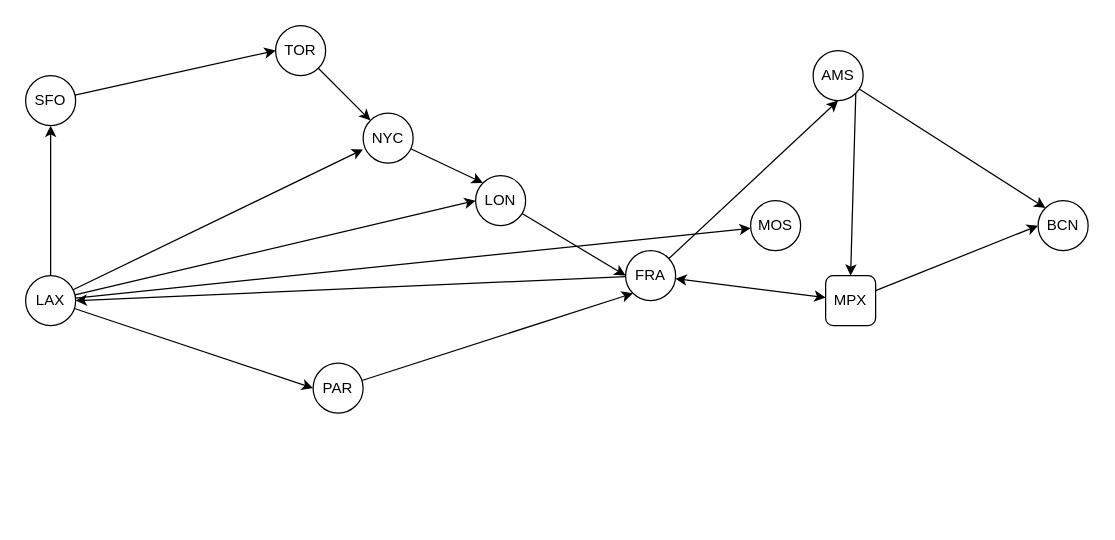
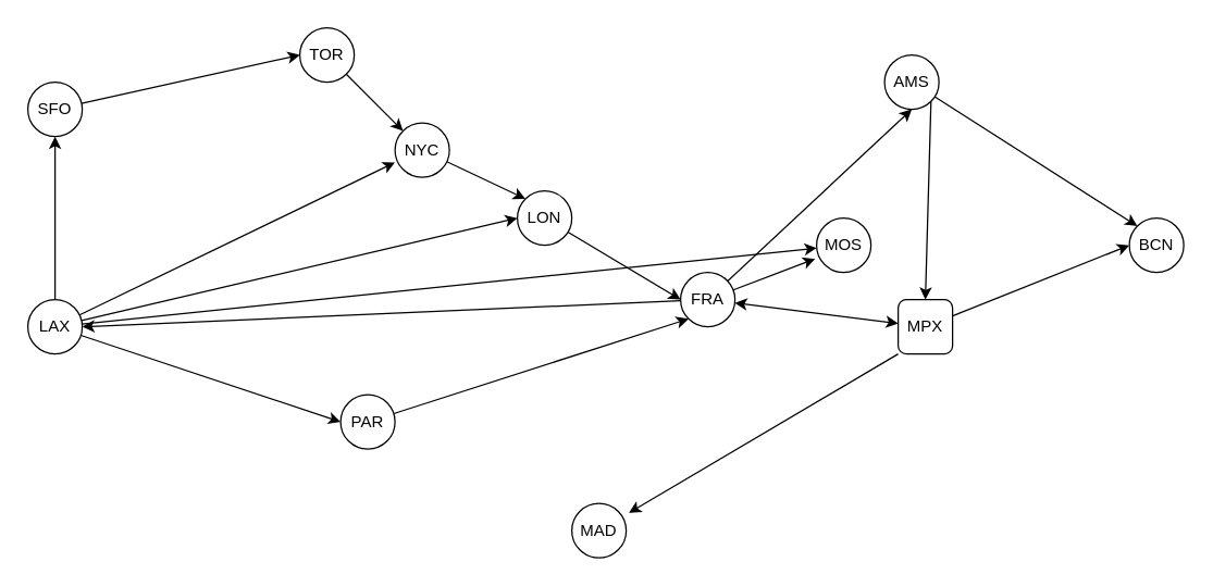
+ <mxCell id="17" style="edgeStyle=none;rounded=0;orthogonalLoop=1;jettySize=auto;html=1;entryX=-0.025;entryY=0.75;entryDx=0;entryDy=0;entryPerimeter=0;" edge="1" parent="1" source="20" target="31"><mxGeometry relative="1" as="geometry" /></mxCell>
+ <mxCell id="22" style="edgeStyle=none;rounded=0;orthogonalLoop=1;jettySize=auto;html=1;exitX=0;exitY=1;exitDx=0;exitDy=0;entryX=1.05;entryY=0.175;entryDx=0;entryDy=0;entryPerimeter=0;startArrow=none;startFill=0;" edge="1" parent="1" source="23" target="30"><mxGeometry relative="1" as="geometry" /></mxCell>
+ <mxCell id="30" value="MAD" style="ellipse;whiteSpace=wrap;html=1;" vertex="1" parent="1"><mxGeometry x="420" y="370" width="40" height="40" as="geometry" /></mxCell>
